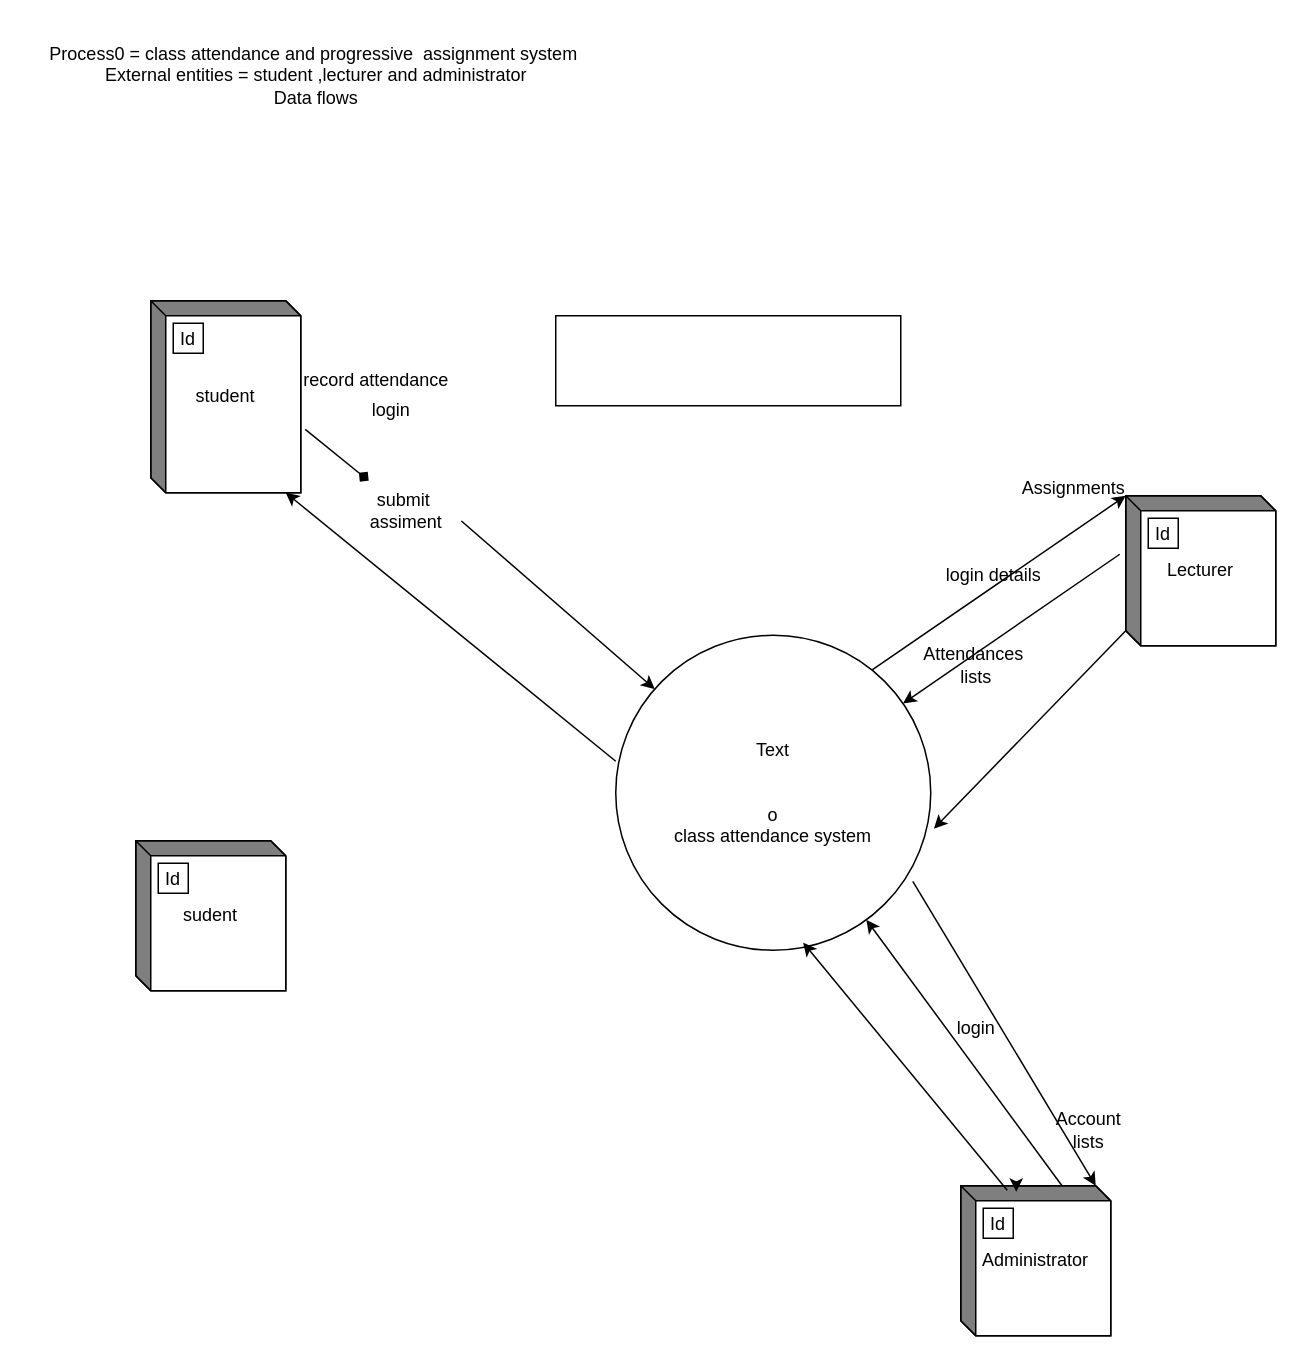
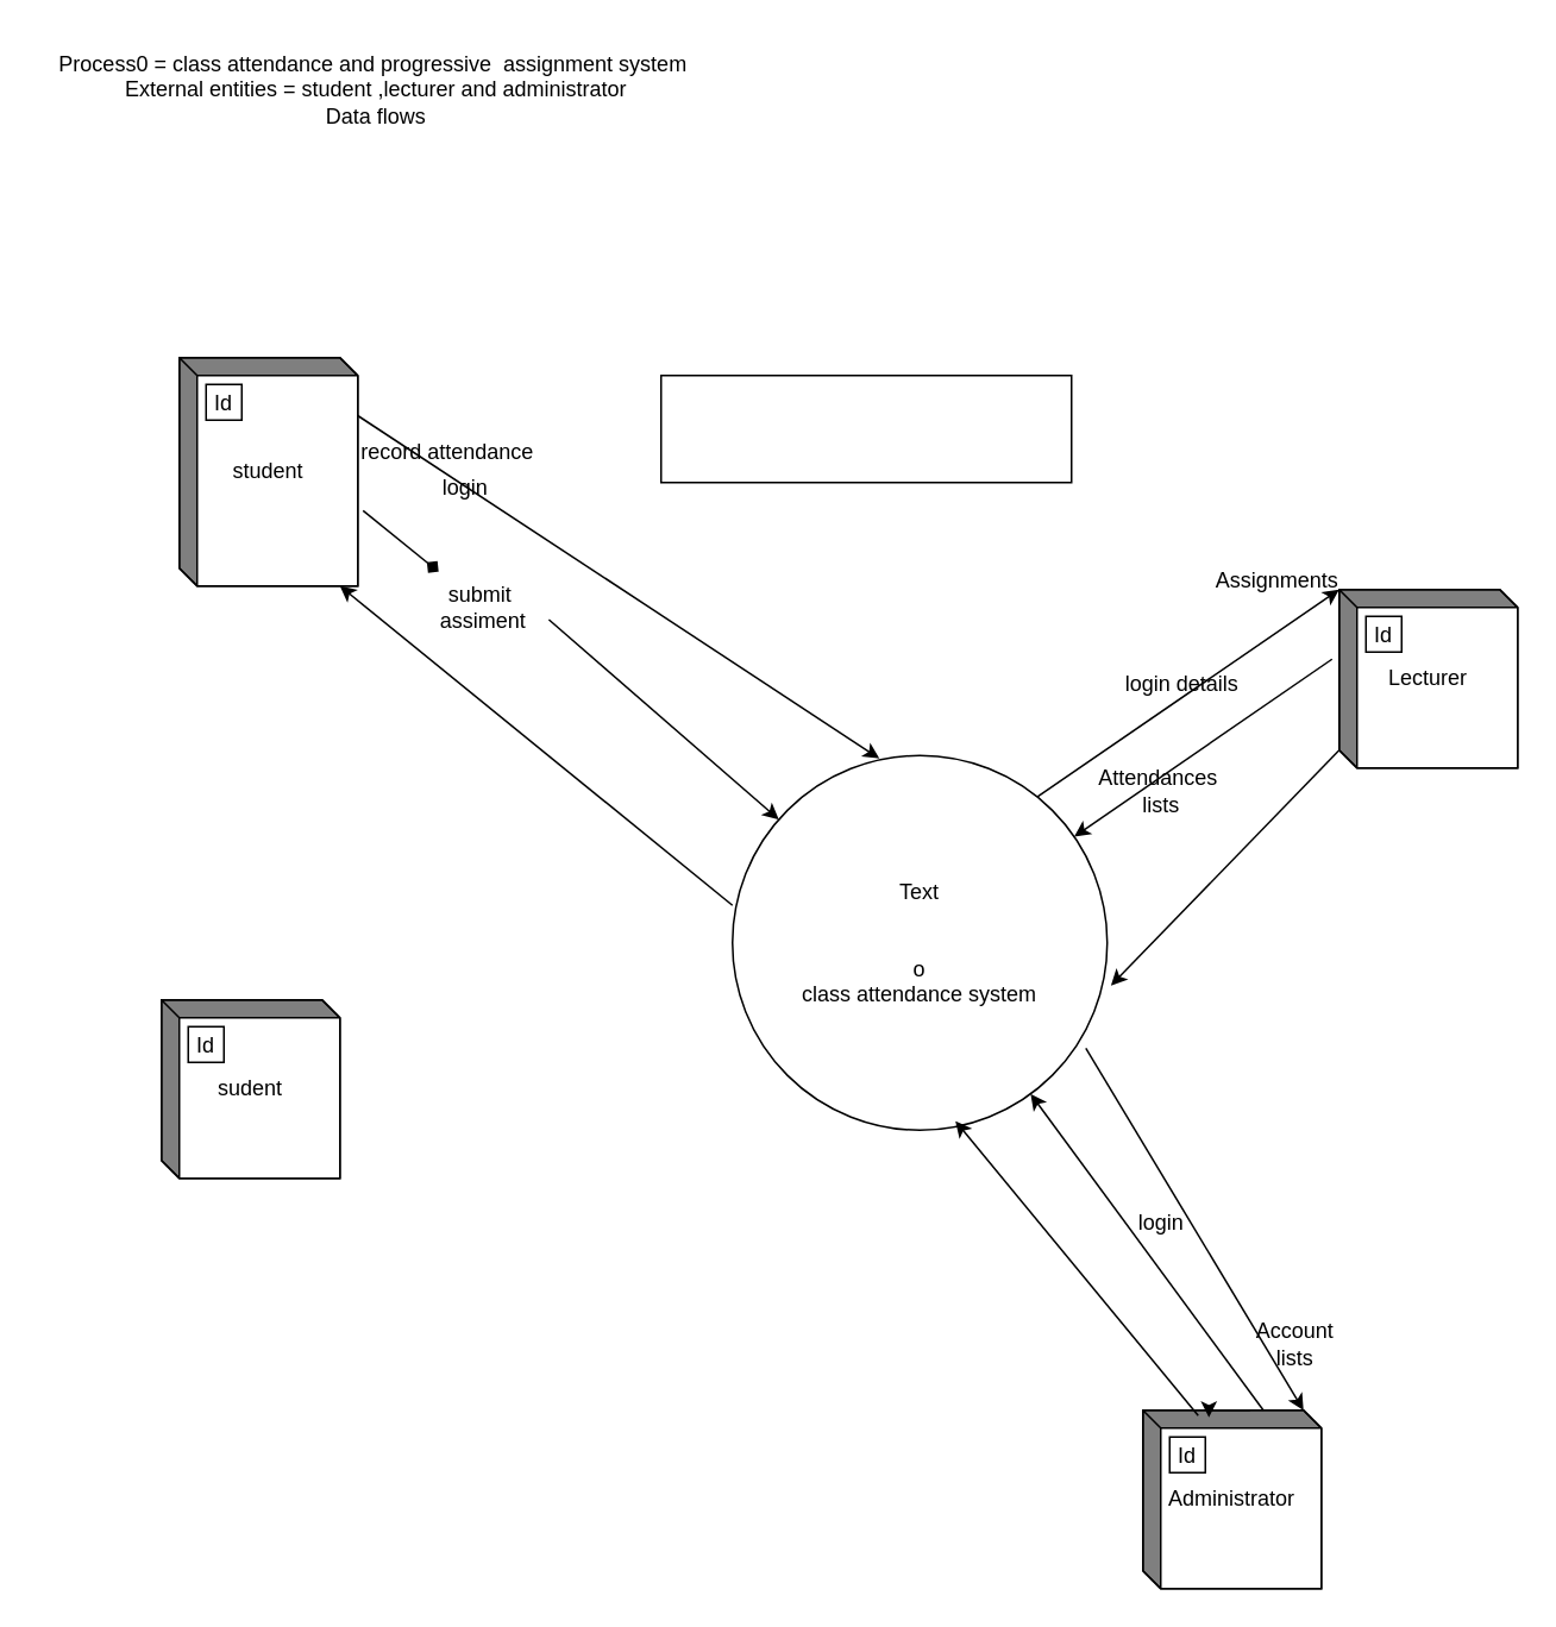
+ <mxCell id="12" value="" style="endArrow=classic;html=1;rounded=0;exitX=0;exitY=0;exitDx=100;exitDy=32.5;exitPerimeter=0;entryX=0.392;entryY=0.008;entryDx=0;entryDy=0;entryPerimeter=0;" edge="1" parent="1" source="4" target="11"><mxGeometry width="50" height="50" relative="1" as="geometry"><mxPoint x="450" y="440" as="sourcePoint" /><mxPoint x="500" y="390" as="targetPoint" /></mxGeometry></mxCell>
